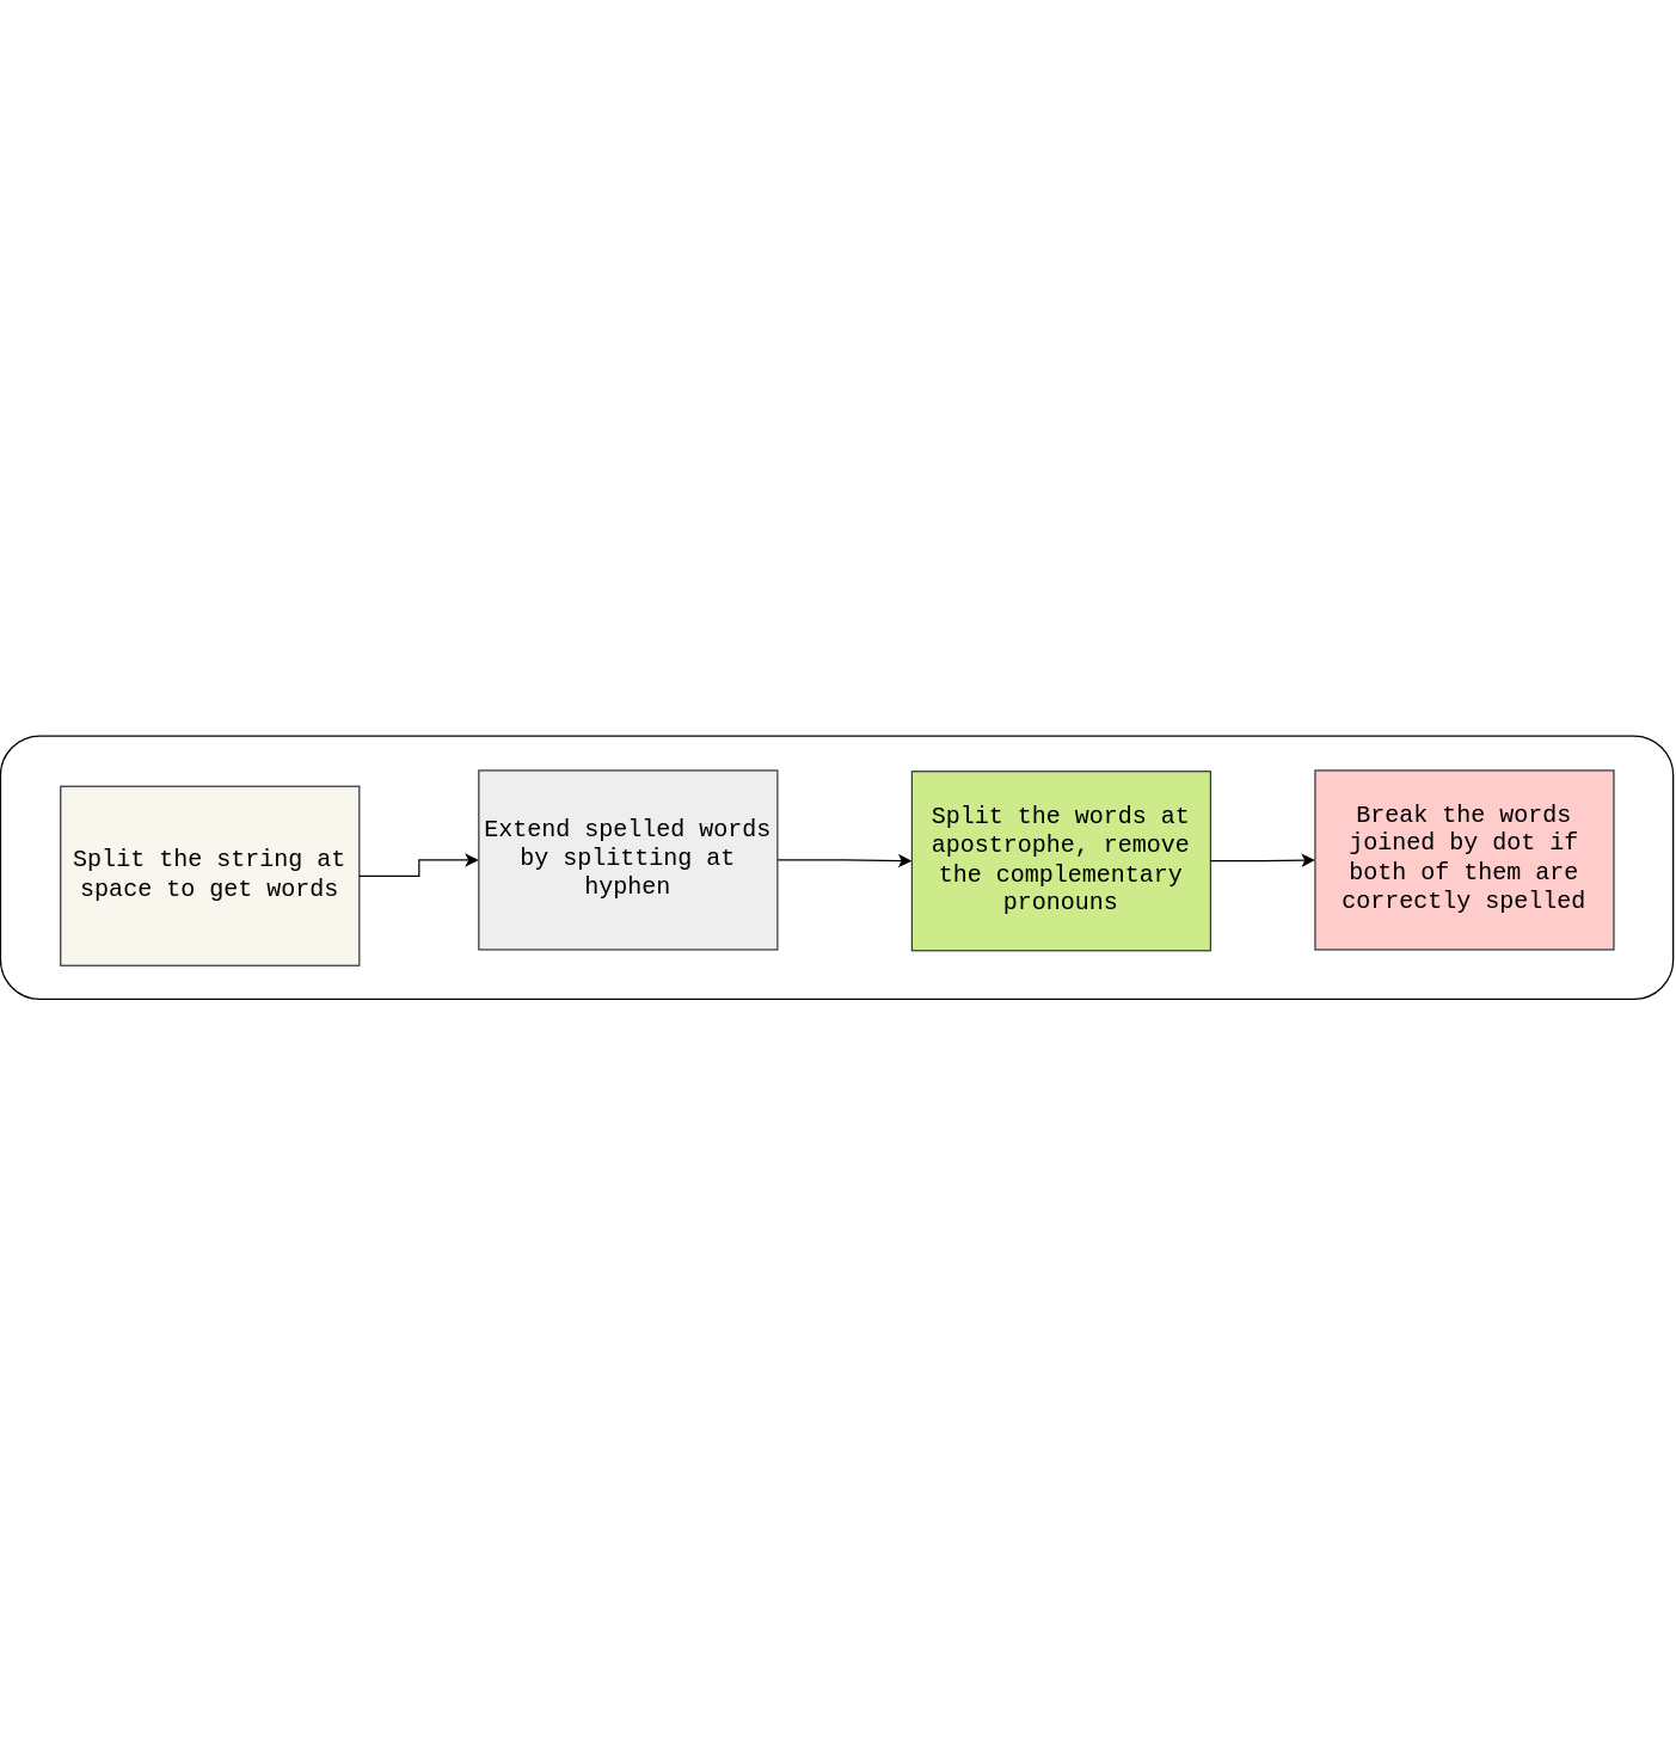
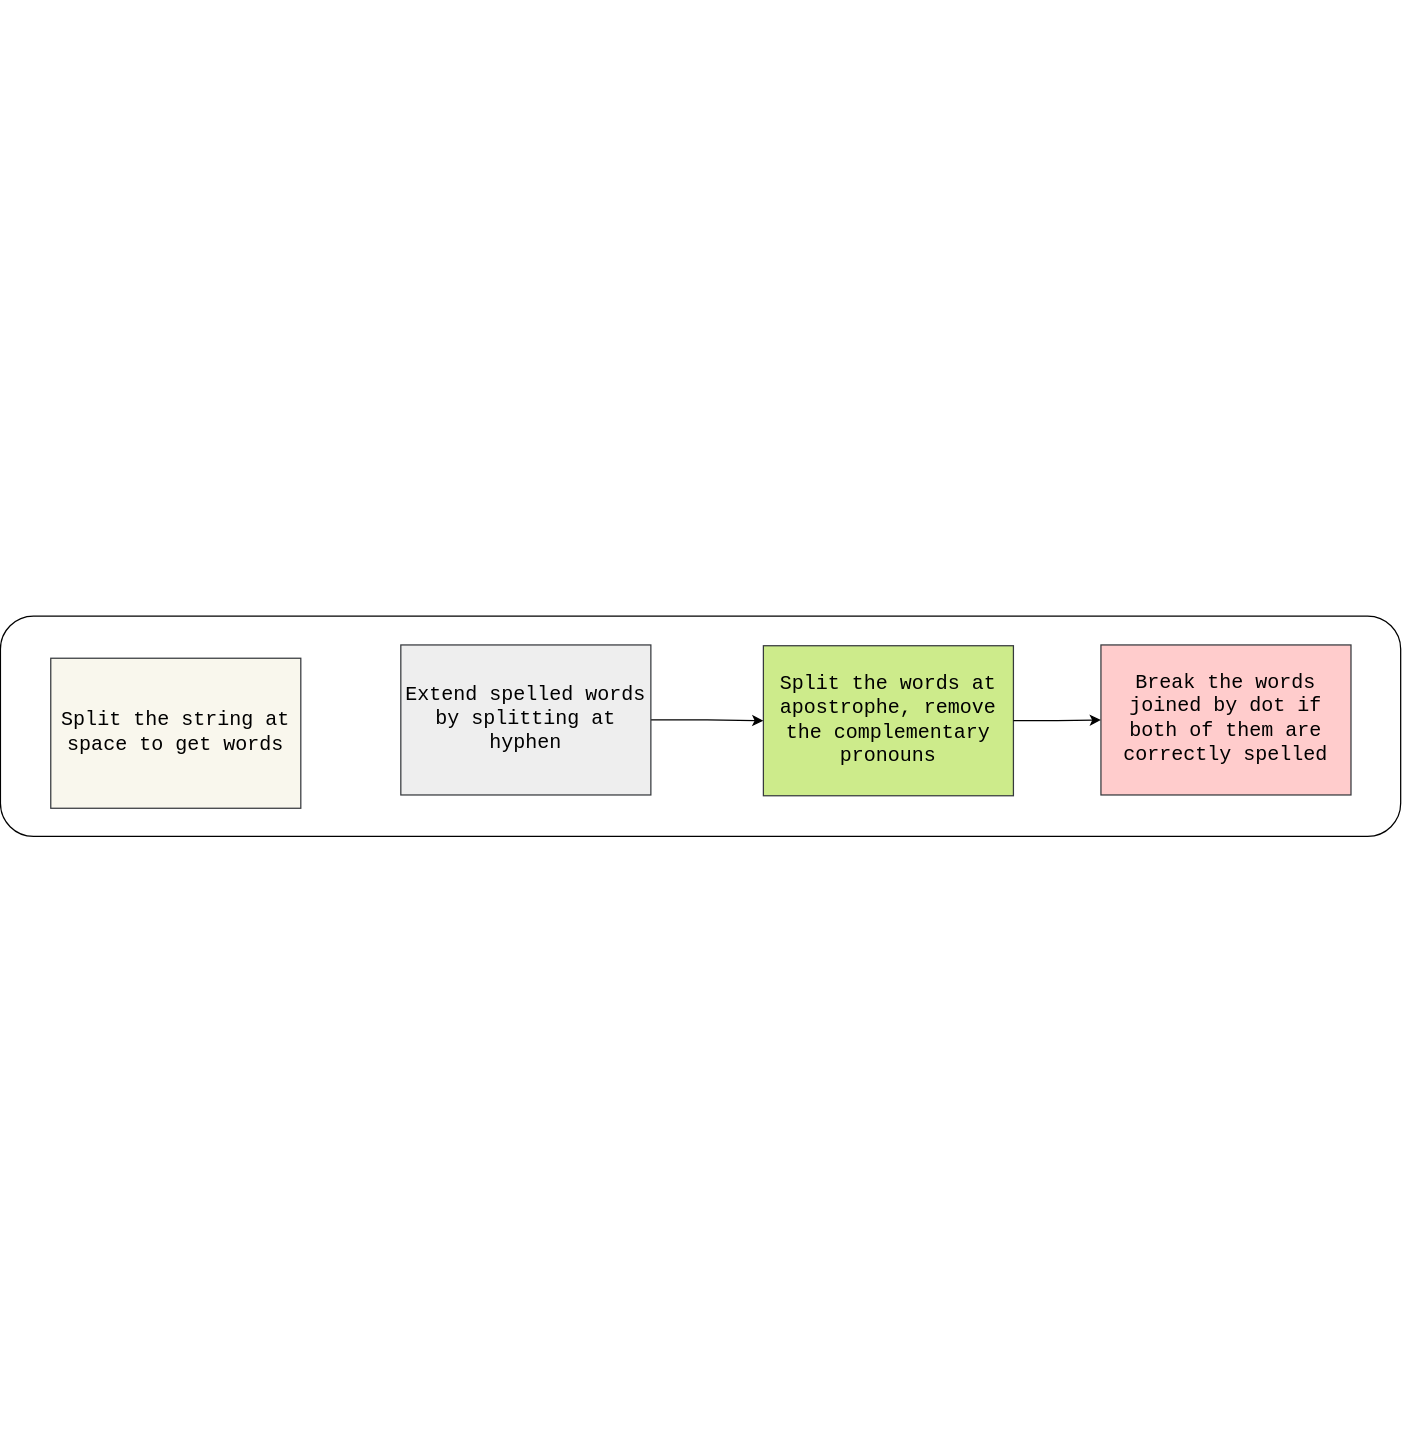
- <mxCell id="9" style="edgeStyle=orthogonalEdgeStyle;rounded=0;orthogonalLoop=1;jettySize=auto;html=1;exitX=0;exitY=0.5;exitDx=0;exitDy=0;entryX=1;entryY=0.5;entryDx=0;entryDy=0;" parent="1" source="3" target="8" edge="1"><mxGeometry relative="1" as="geometry" /></mxCell>
